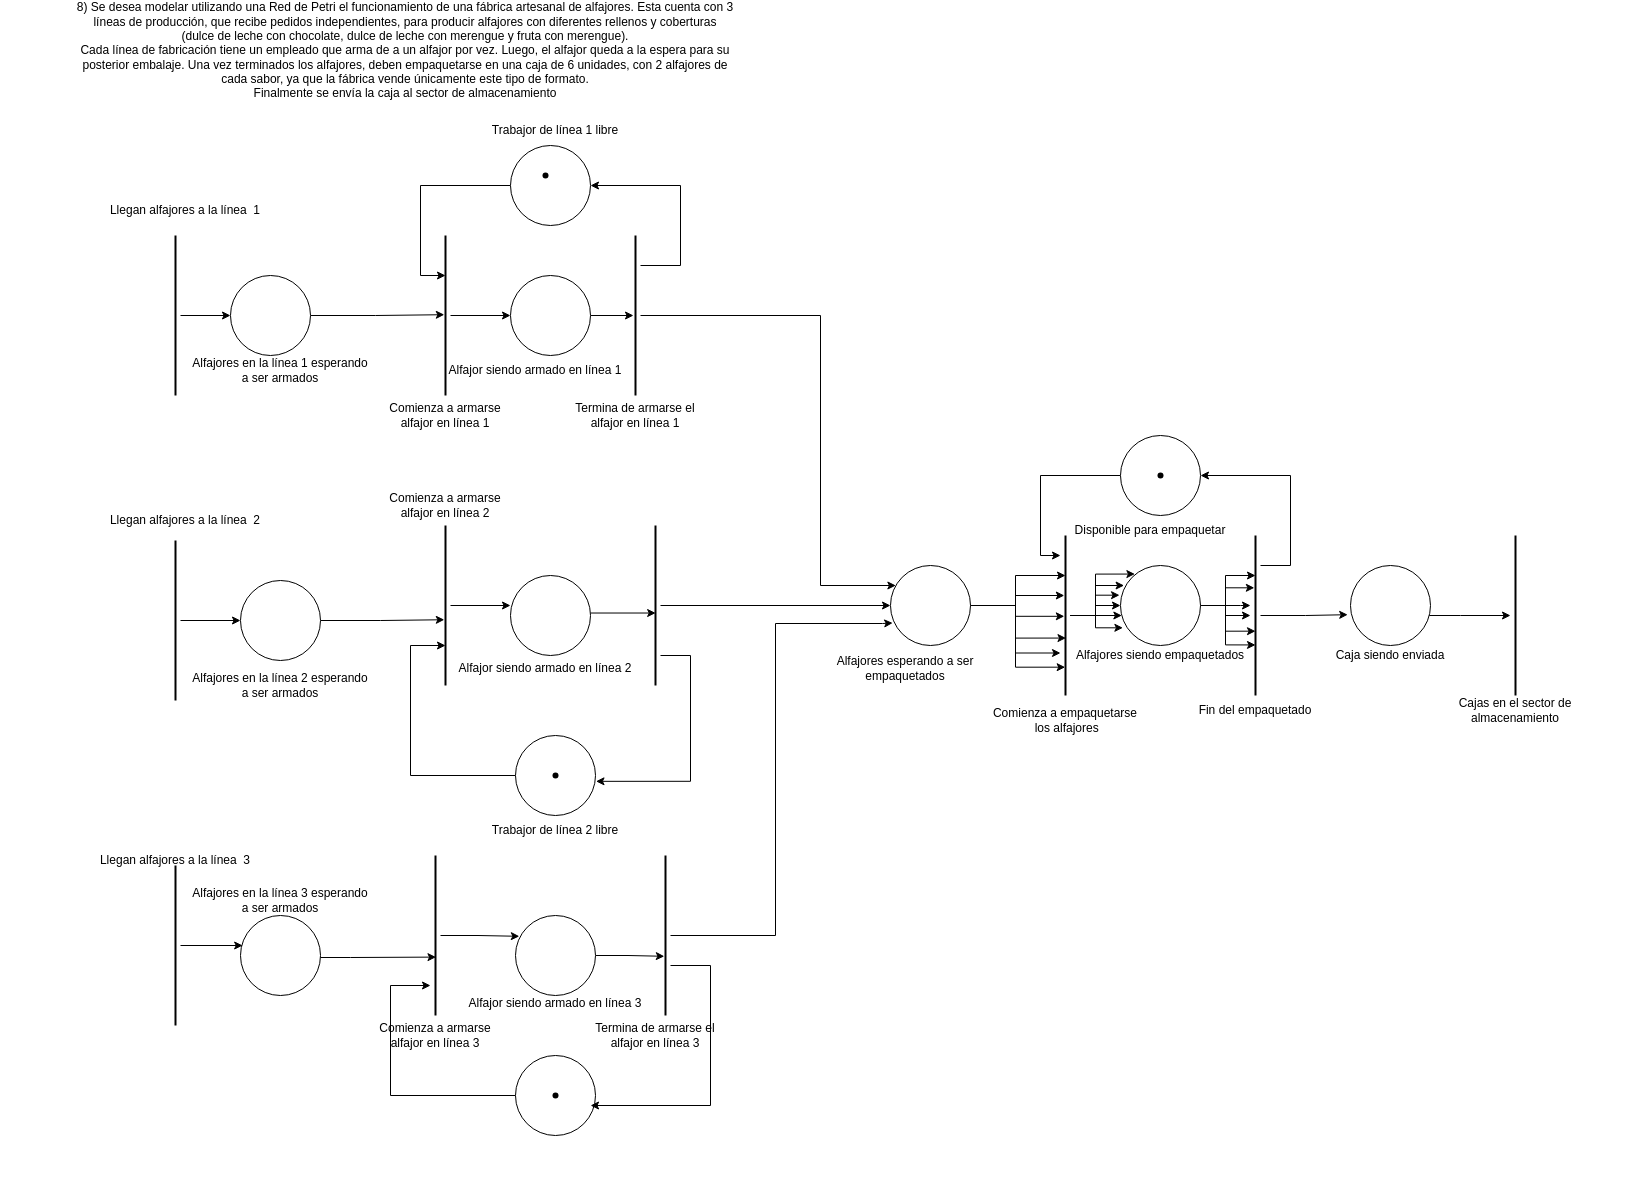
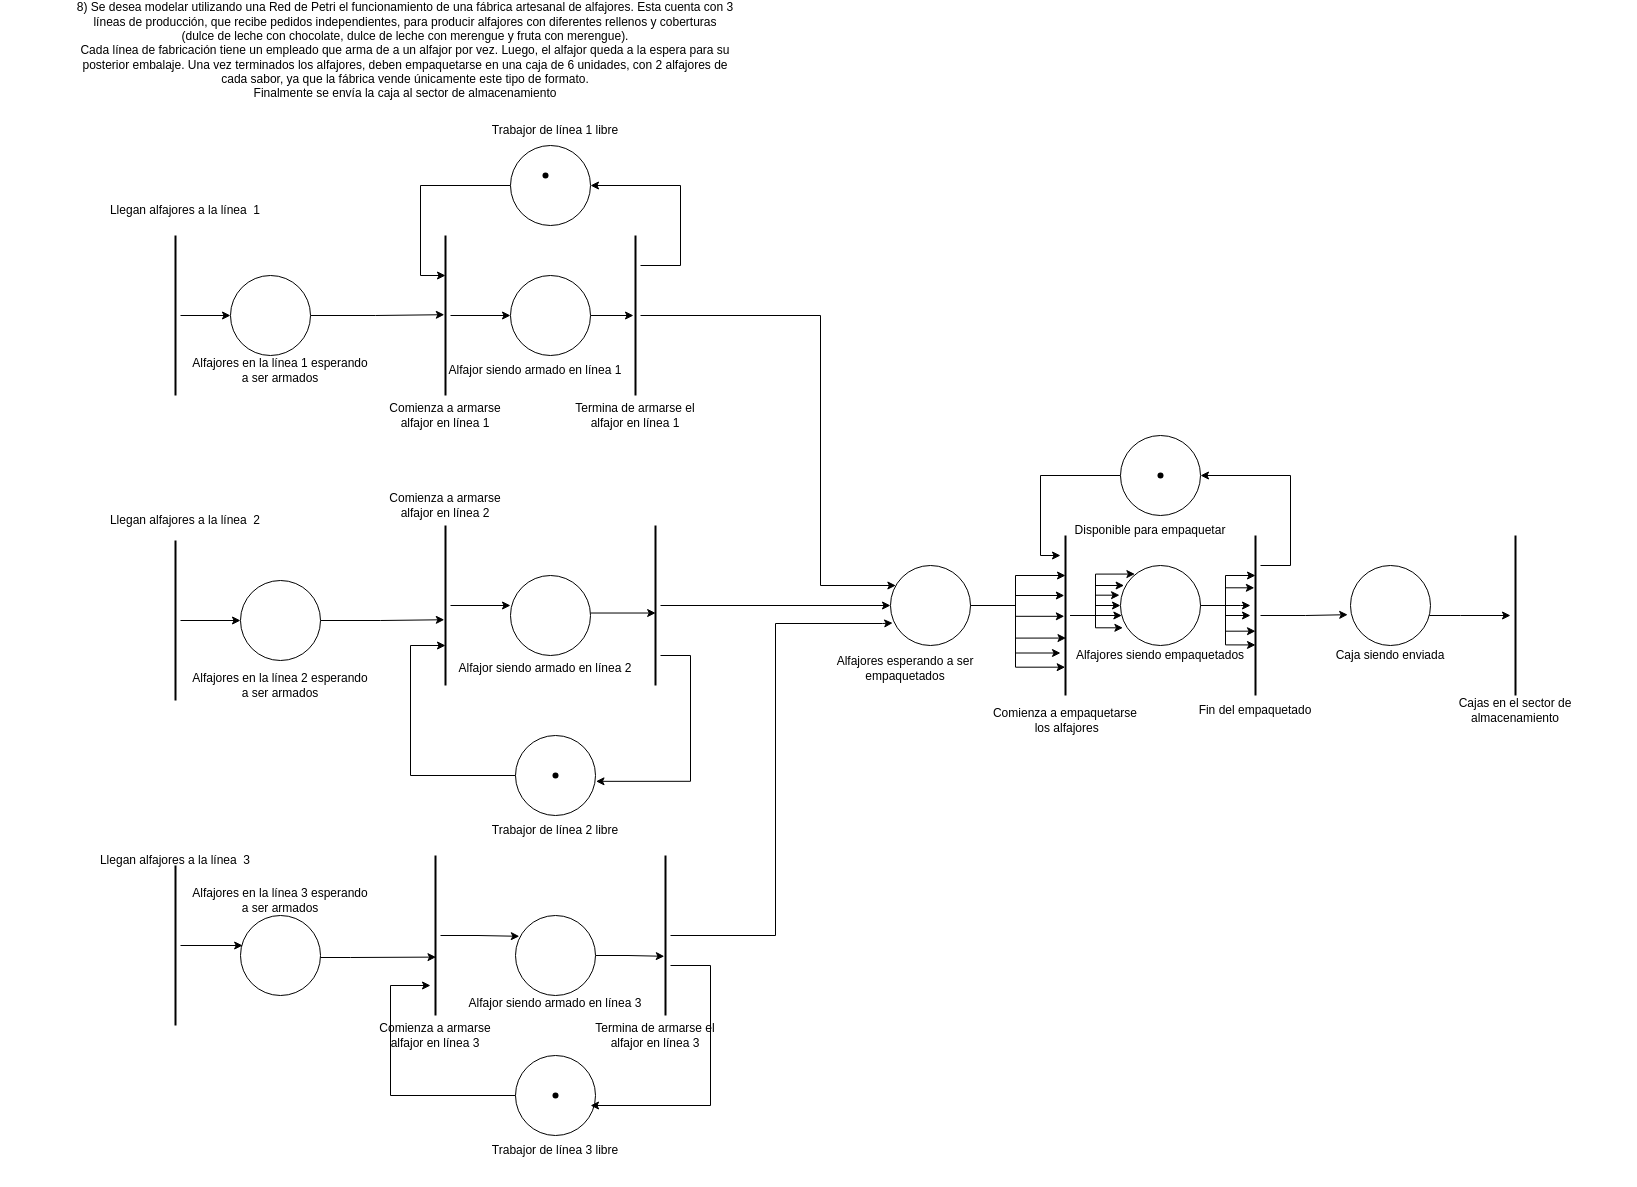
+ <mxCell id="56" value="Trabajor de línea 3 libre" style="text;html=1;strokeColor=none;fillColor=none;align=center;verticalAlign=middle;whiteSpace=wrap;rounded=0;" vertex="1" parent="1"><mxGeometry x="450" y="1120" width="210" height="30" as="geometry" /></mxCell>
